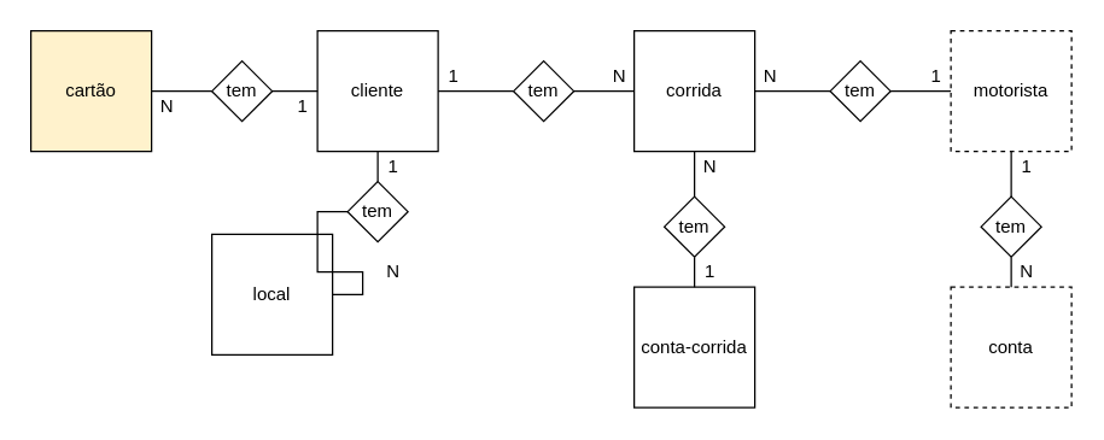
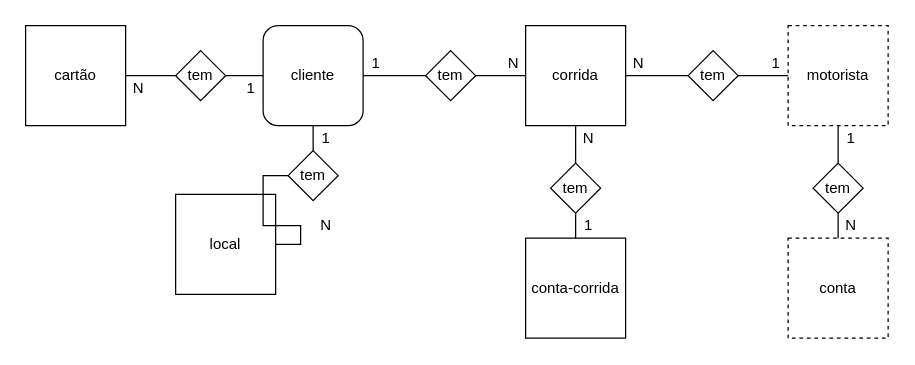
- <mxCell id="6" value="cartão" style="whiteSpace=wrap;html=1;aspect=fixed;fillColor=#fff2cc;" parent="1" vertex="1"><mxGeometry x="20" y="20" width="80" height="80" as="geometry" /></mxCell>
+ <mxCell id="6" value="cartão" style="whiteSpace=wrap;html=1;aspect=fixed;" parent="1" vertex="1"><mxGeometry x="20" y="20" width="80" height="80" as="geometry" /></mxCell>
- <mxCell id="2" value="cliente" style="whiteSpace=wrap;html=1;aspect=fixed;" parent="1" vertex="1"><mxGeometry x="210" y="20" width="80" height="80" as="geometry" /></mxCell>
+ <mxCell id="2" value="cliente" style="whiteSpace=wrap;html=1;aspect=fixed;rounded=1;" parent="1" vertex="1"><mxGeometry x="210" y="20" width="80" height="80" as="geometry" /></mxCell>
